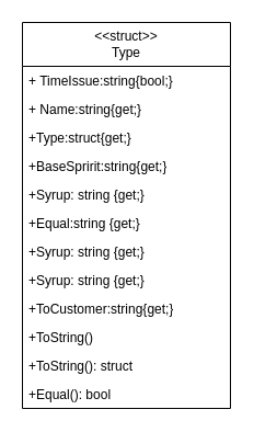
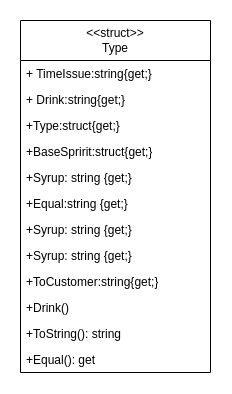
- <mxCell id="3" value="+ TimeIssue:string{bool;}" style="text;strokeColor=none;fillColor=none;align=left;verticalAlign=top;spacingLeft=4;spacingRight=4;overflow=hidden;rotatable=0;points=[[0,0.5],[1,0.5]];portConstraint=eastwest;whiteSpace=wrap;html=1;" vertex="1" parent="2"><mxGeometry y="40" width="190" height="26" as="geometry" /></mxCell>
+ <mxCell id="3" value="+ TimeIssue:string{get;}" style="text;strokeColor=none;fillColor=none;align=left;verticalAlign=top;spacingLeft=4;spacingRight=4;overflow=hidden;rotatable=0;points=[[0,0.5],[1,0.5]];portConstraint=eastwest;whiteSpace=wrap;html=1;" vertex="1" parent="2"><mxGeometry y="40" width="190" height="26" as="geometry" /></mxCell>
- <mxCell id="4" value="+ Name:string{get;}&lt;br&gt;" style="text;strokeColor=none;fillColor=none;align=left;verticalAlign=top;spacingLeft=4;spacingRight=4;overflow=hidden;rotatable=0;points=[[0,0.5],[1,0.5]];portConstraint=eastwest;whiteSpace=wrap;html=1;" vertex="1" parent="2"><mxGeometry y="66" width="190" height="26" as="geometry" /></mxCell>
+ <mxCell id="4" value="+ Drink:string{get;}&lt;br&gt;" style="text;strokeColor=none;fillColor=none;align=left;verticalAlign=top;spacingLeft=4;spacingRight=4;overflow=hidden;rotatable=0;points=[[0,0.5],[1,0.5]];portConstraint=eastwest;whiteSpace=wrap;html=1;" vertex="1" parent="2"><mxGeometry y="66" width="190" height="26" as="geometry" /></mxCell>
- <mxCell id="6" value="+BaseSpririt:string{get;}" style="text;strokeColor=none;fillColor=none;align=left;verticalAlign=top;spacingLeft=4;spacingRight=4;overflow=hidden;rotatable=0;points=[[0,0.5],[1,0.5]];portConstraint=eastwest;whiteSpace=wrap;html=1;" vertex="1" parent="2"><mxGeometry y="118" width="190" height="26" as="geometry" /></mxCell>
+ <mxCell id="6" value="+BaseSpririt:struct{get;}" style="text;strokeColor=none;fillColor=none;align=left;verticalAlign=top;spacingLeft=4;spacingRight=4;overflow=hidden;rotatable=0;points=[[0,0.5],[1,0.5]];portConstraint=eastwest;whiteSpace=wrap;html=1;" vertex="1" parent="2"><mxGeometry y="118" width="190" height="26" as="geometry" /></mxCell>
- <mxCell id="12" value="+ToString()" style="text;strokeColor=none;fillColor=none;align=left;verticalAlign=top;spacingLeft=4;spacingRight=4;overflow=hidden;rotatable=0;points=[[0,0.5],[1,0.5]];portConstraint=eastwest;whiteSpace=wrap;html=1;" vertex="1" parent="2"><mxGeometry y="274" width="190" height="26" as="geometry" /></mxCell>
+ <mxCell id="12" value="+Drink()" style="text;strokeColor=none;fillColor=none;align=left;verticalAlign=top;spacingLeft=4;spacingRight=4;overflow=hidden;rotatable=0;points=[[0,0.5],[1,0.5]];portConstraint=eastwest;whiteSpace=wrap;html=1;" vertex="1" parent="2"><mxGeometry y="274" width="190" height="26" as="geometry" /></mxCell>
- <mxCell id="13" value="+ToString(): struct" style="text;strokeColor=none;fillColor=none;align=left;verticalAlign=top;spacingLeft=4;spacingRight=4;overflow=hidden;rotatable=0;points=[[0,0.5],[1,0.5]];portConstraint=eastwest;whiteSpace=wrap;html=1;" vertex="1" parent="2"><mxGeometry y="300" width="190" height="26" as="geometry" /></mxCell>
+ <mxCell id="13" value="+ToString(): string" style="text;strokeColor=none;fillColor=none;align=left;verticalAlign=top;spacingLeft=4;spacingRight=4;overflow=hidden;rotatable=0;points=[[0,0.5],[1,0.5]];portConstraint=eastwest;whiteSpace=wrap;html=1;" vertex="1" parent="2"><mxGeometry y="300" width="190" height="26" as="geometry" /></mxCell>
- <mxCell id="14" value="+Equal(): bool" style="text;strokeColor=none;fillColor=none;align=left;verticalAlign=top;spacingLeft=4;spacingRight=4;overflow=hidden;rotatable=0;points=[[0,0.5],[1,0.5]];portConstraint=eastwest;whiteSpace=wrap;html=1;" vertex="1" parent="2"><mxGeometry y="326" width="190" height="26" as="geometry" /></mxCell>
+ <mxCell id="14" value="+Equal(): get" style="text;strokeColor=none;fillColor=none;align=left;verticalAlign=top;spacingLeft=4;spacingRight=4;overflow=hidden;rotatable=0;points=[[0,0.5],[1,0.5]];portConstraint=eastwest;whiteSpace=wrap;html=1;" vertex="1" parent="2"><mxGeometry y="326" width="190" height="26" as="geometry" /></mxCell>
